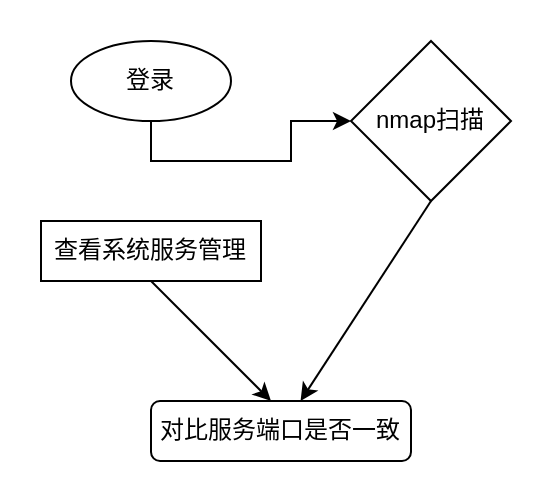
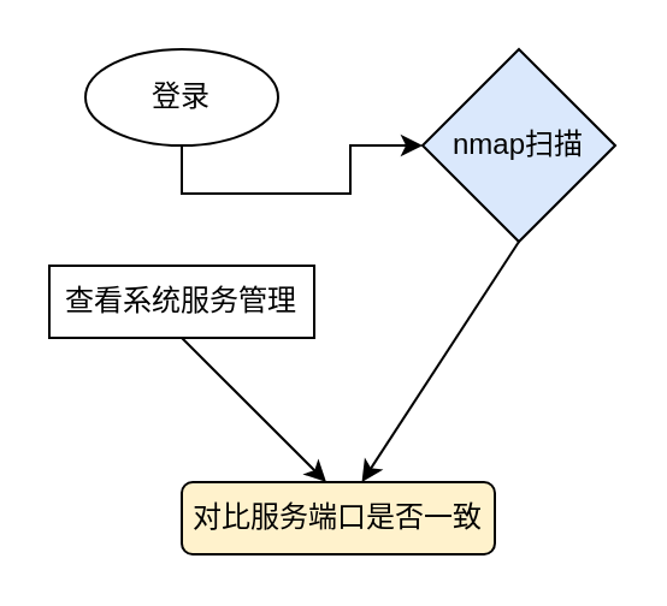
- <mxCell id="5" value="nmap扫描" style="rhombus;whiteSpace=wrap;html=1;" parent="1" vertex="1"><mxGeometry x="175" y="20" width="80" height="80" as="geometry" /></mxCell>
+ <mxCell id="5" value="nmap扫描" style="rhombus;whiteSpace=wrap;html=1;fillColor=#dae8fc;" parent="1" vertex="1"><mxGeometry x="175" y="20" width="80" height="80" as="geometry" /></mxCell>
- <mxCell id="6" value="对比服务端口是否一致" style="rounded=1;whiteSpace=wrap;html=1;" parent="1" vertex="1"><mxGeometry x="75" y="200" width="130" height="30" as="geometry" /></mxCell>
+ <mxCell id="6" value="对比服务端口是否一致" style="rounded=1;whiteSpace=wrap;html=1;fillColor=#fff2cc;" parent="1" vertex="1"><mxGeometry x="75" y="200" width="130" height="30" as="geometry" /></mxCell>
